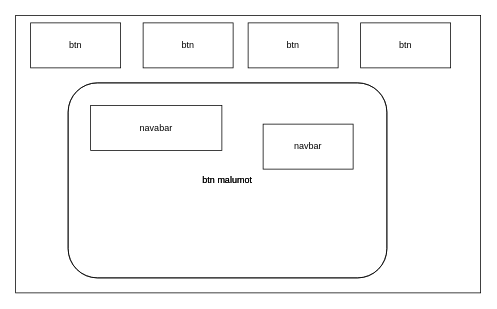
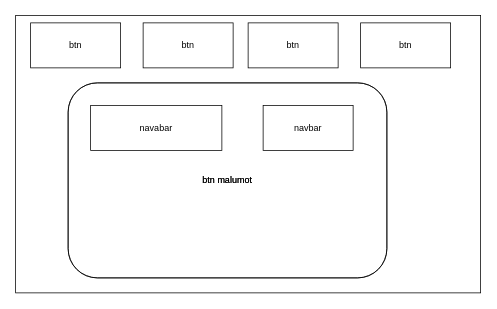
- <mxCell id="9" value="navbar" style="rounded=0;whiteSpace=wrap;html=1;strokeColor=default;fillColor=none;" vertex="1" parent="1"><mxGeometry x="350" y="165" width="120" height="60" as="geometry" /></mxCell>
+ <mxCell id="9" value="navbar" style="rounded=0;whiteSpace=wrap;html=1;strokeColor=default;fillColor=none;" vertex="1" parent="1"><mxGeometry x="350" y="140" width="120" height="60" as="geometry" /></mxCell>
